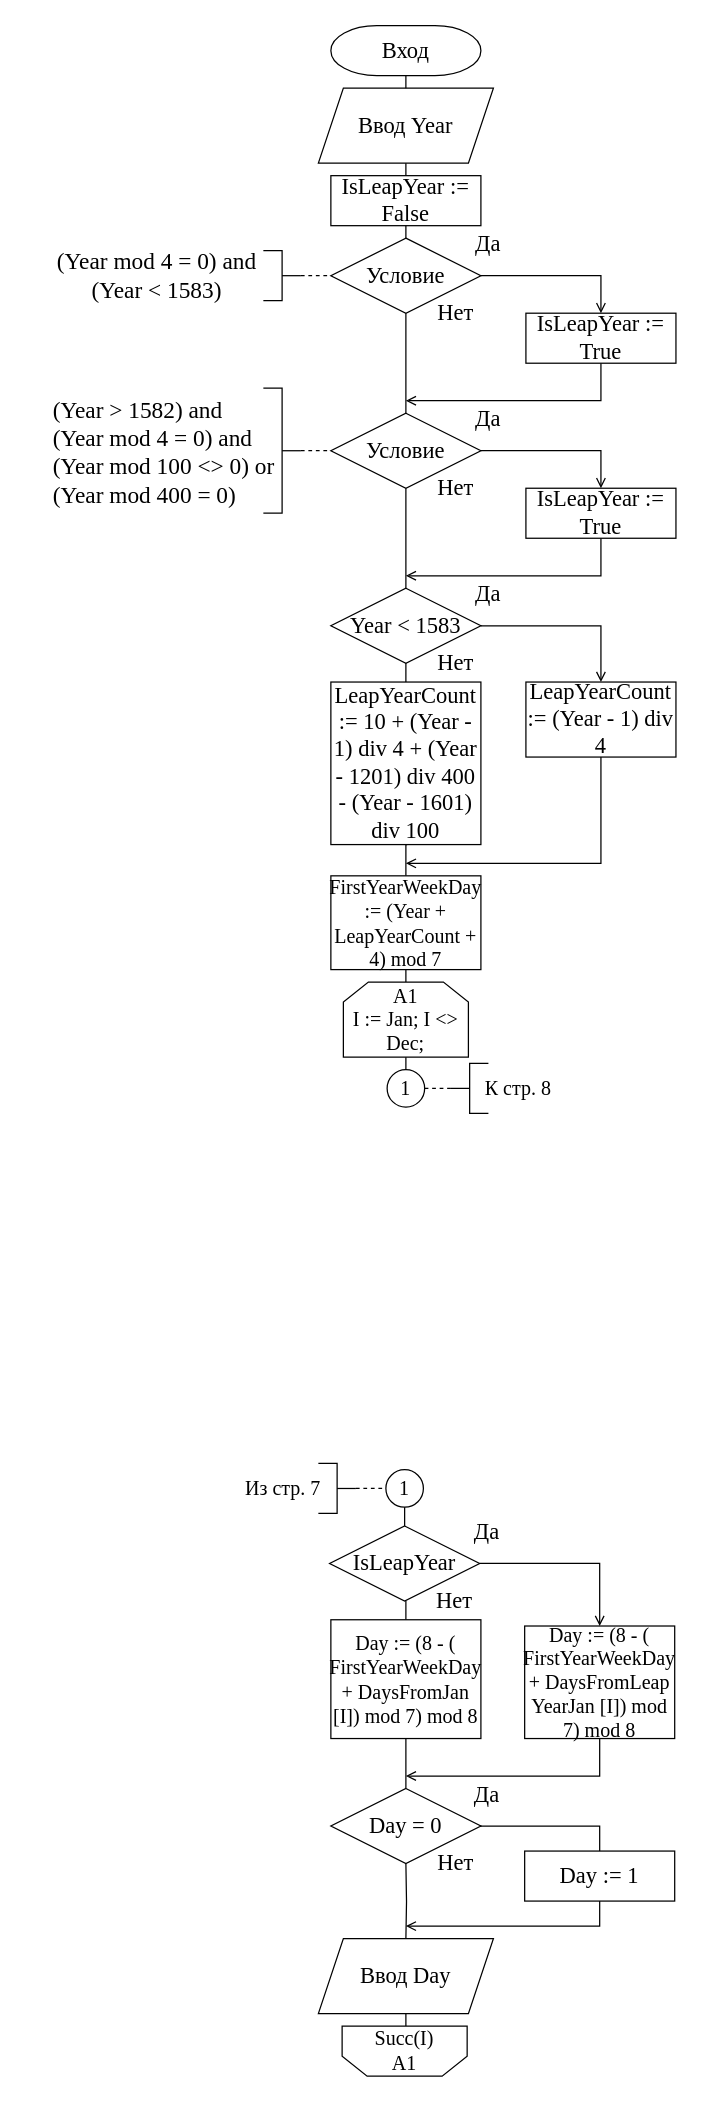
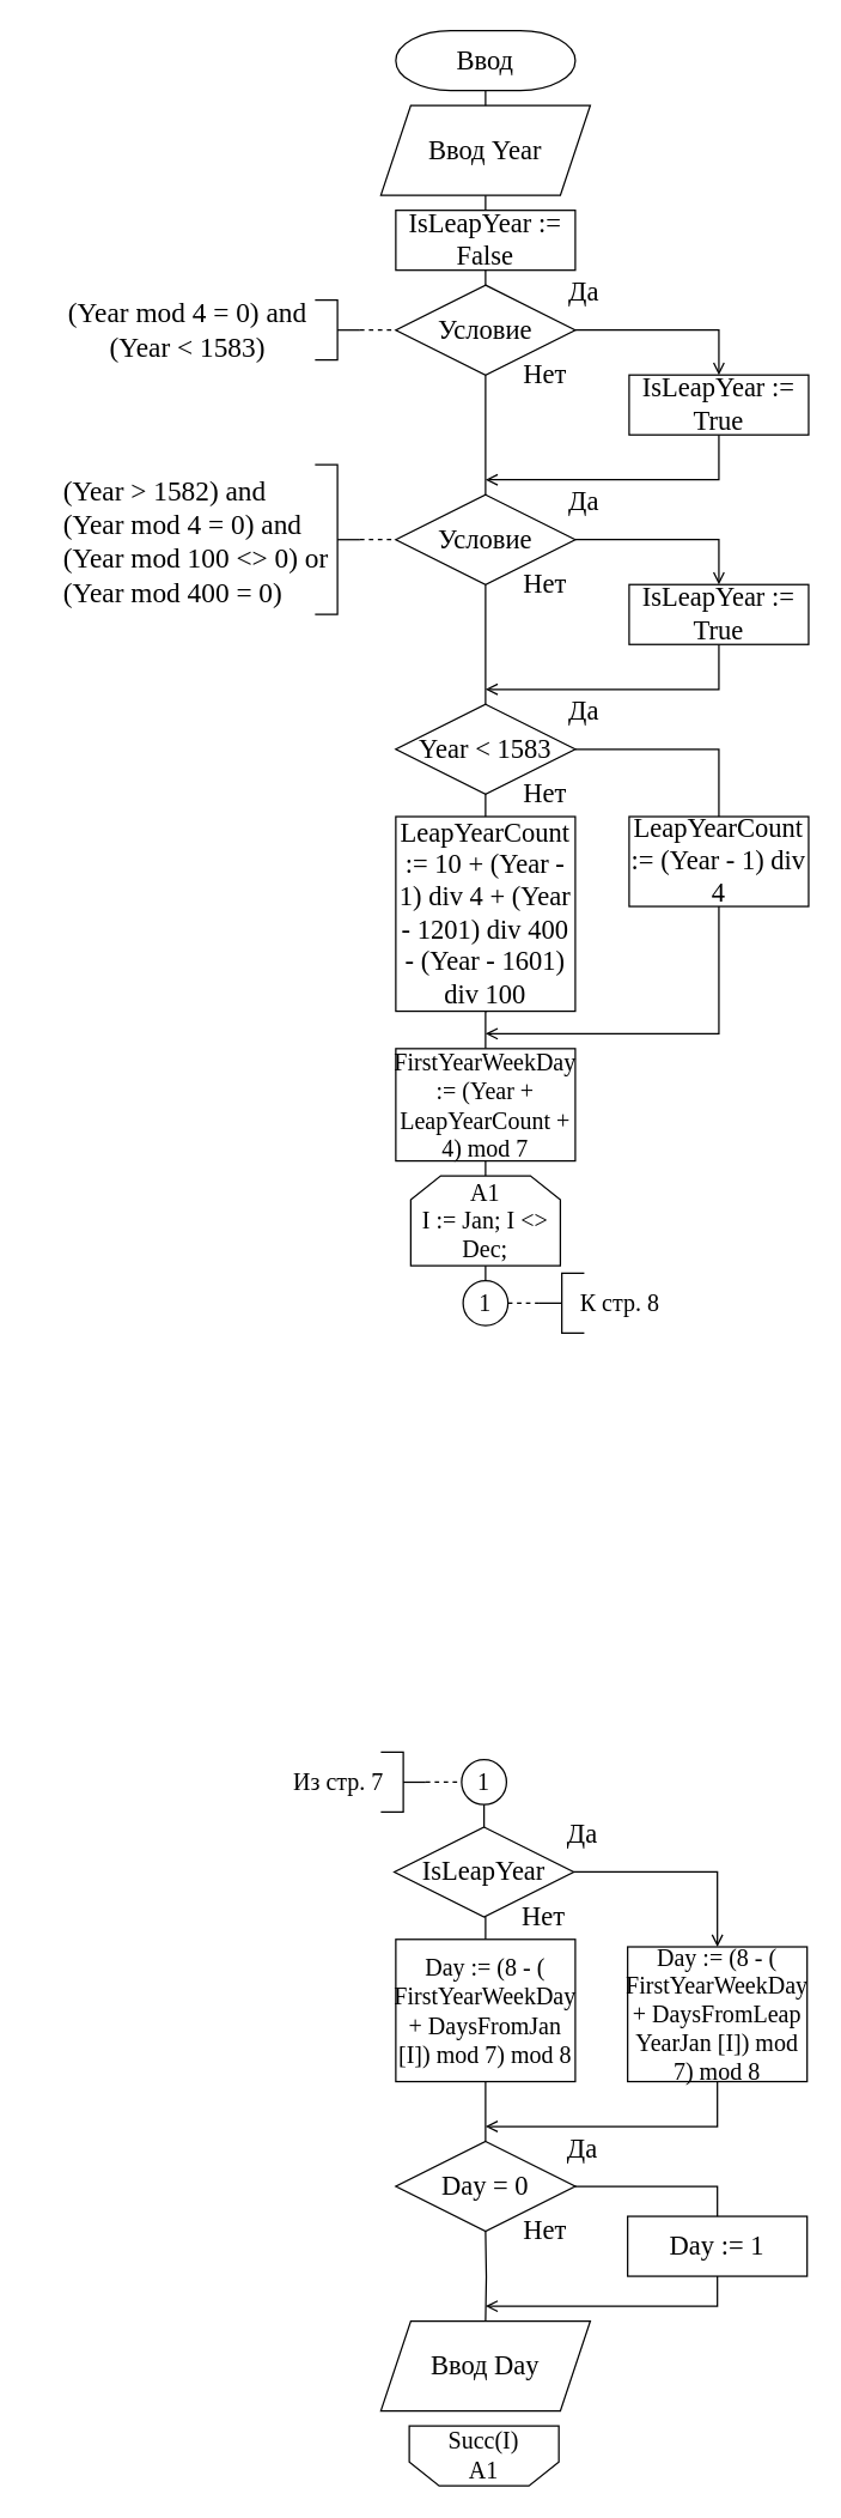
- <mxCell id="3" value="Вход" style="strokeWidth=1;html=1;shape=mxgraph.flowchart.terminator;whiteSpace=wrap;fontSize=18;fontFamily=Times New Roman;" vertex="1" parent="1"><mxGeometry x="264" y="20" width="120" height="40" as="geometry" /></mxCell>
+ <mxCell id="3" value="Ввод" style="strokeWidth=1;html=1;shape=mxgraph.flowchart.terminator;whiteSpace=wrap;fontSize=18;fontFamily=Times New Roman;" vertex="1" parent="1"><mxGeometry x="264" y="20" width="120" height="40" as="geometry" /></mxCell>
- <mxCell id="28" style="edgeStyle=orthogonalEdgeStyle;rounded=0;orthogonalLoop=1;jettySize=auto;html=1;entryX=0.5;entryY=0;entryDx=0;entryDy=0;fontFamily=Times New Roman;fontSize=18;endArrow=open;endFill=0;" edge="1" parent="1" source="30" target="34"><mxGeometry relative="1" as="geometry" /></mxCell>
+ <mxCell id="28" style="edgeStyle=orthogonalEdgeStyle;rounded=0;orthogonalLoop=1;jettySize=auto;html=1;entryX=0.5;entryY=0;entryDx=0;entryDy=0;fontFamily=Times New Roman;fontSize=18;endArrow=none;endFill=0;" edge="1" parent="1" source="30" target="34"><mxGeometry relative="1" as="geometry" /></mxCell>
- <mxCell id="63" style="edgeStyle=orthogonalEdgeStyle;rounded=0;orthogonalLoop=1;jettySize=auto;html=1;entryX=0.5;entryY=0;entryDx=0;entryDy=0;fontFamily=Times New Roman;fontSize=16;endArrow=none;endFill=0;" edge="1" parent="1" source="64" target="68"><mxGeometry relative="1" as="geometry" /></mxCell>
